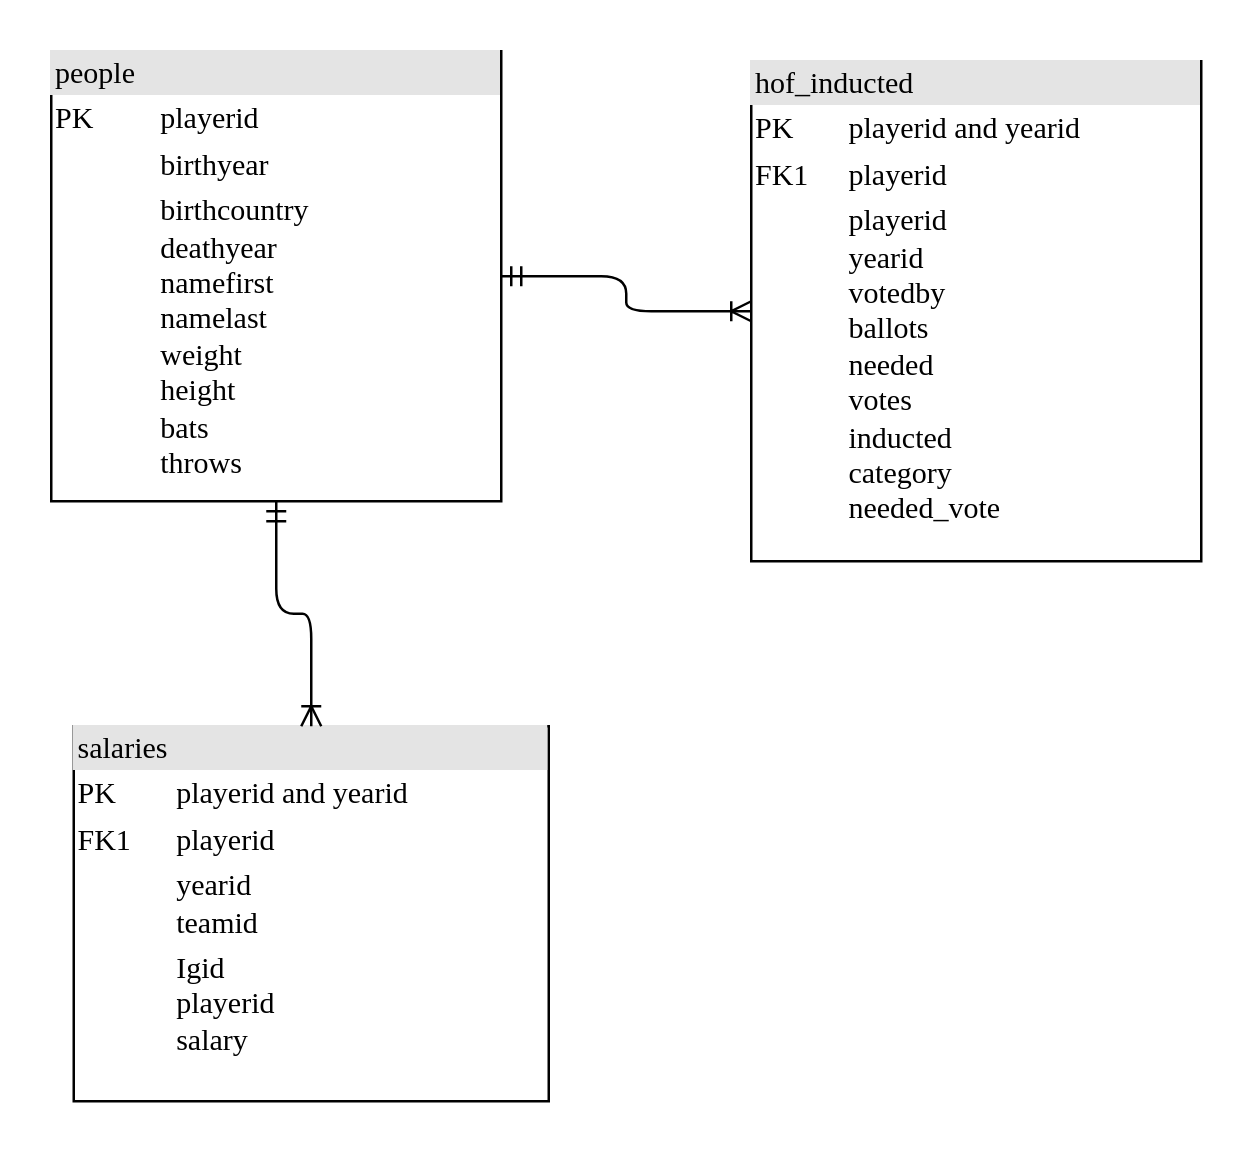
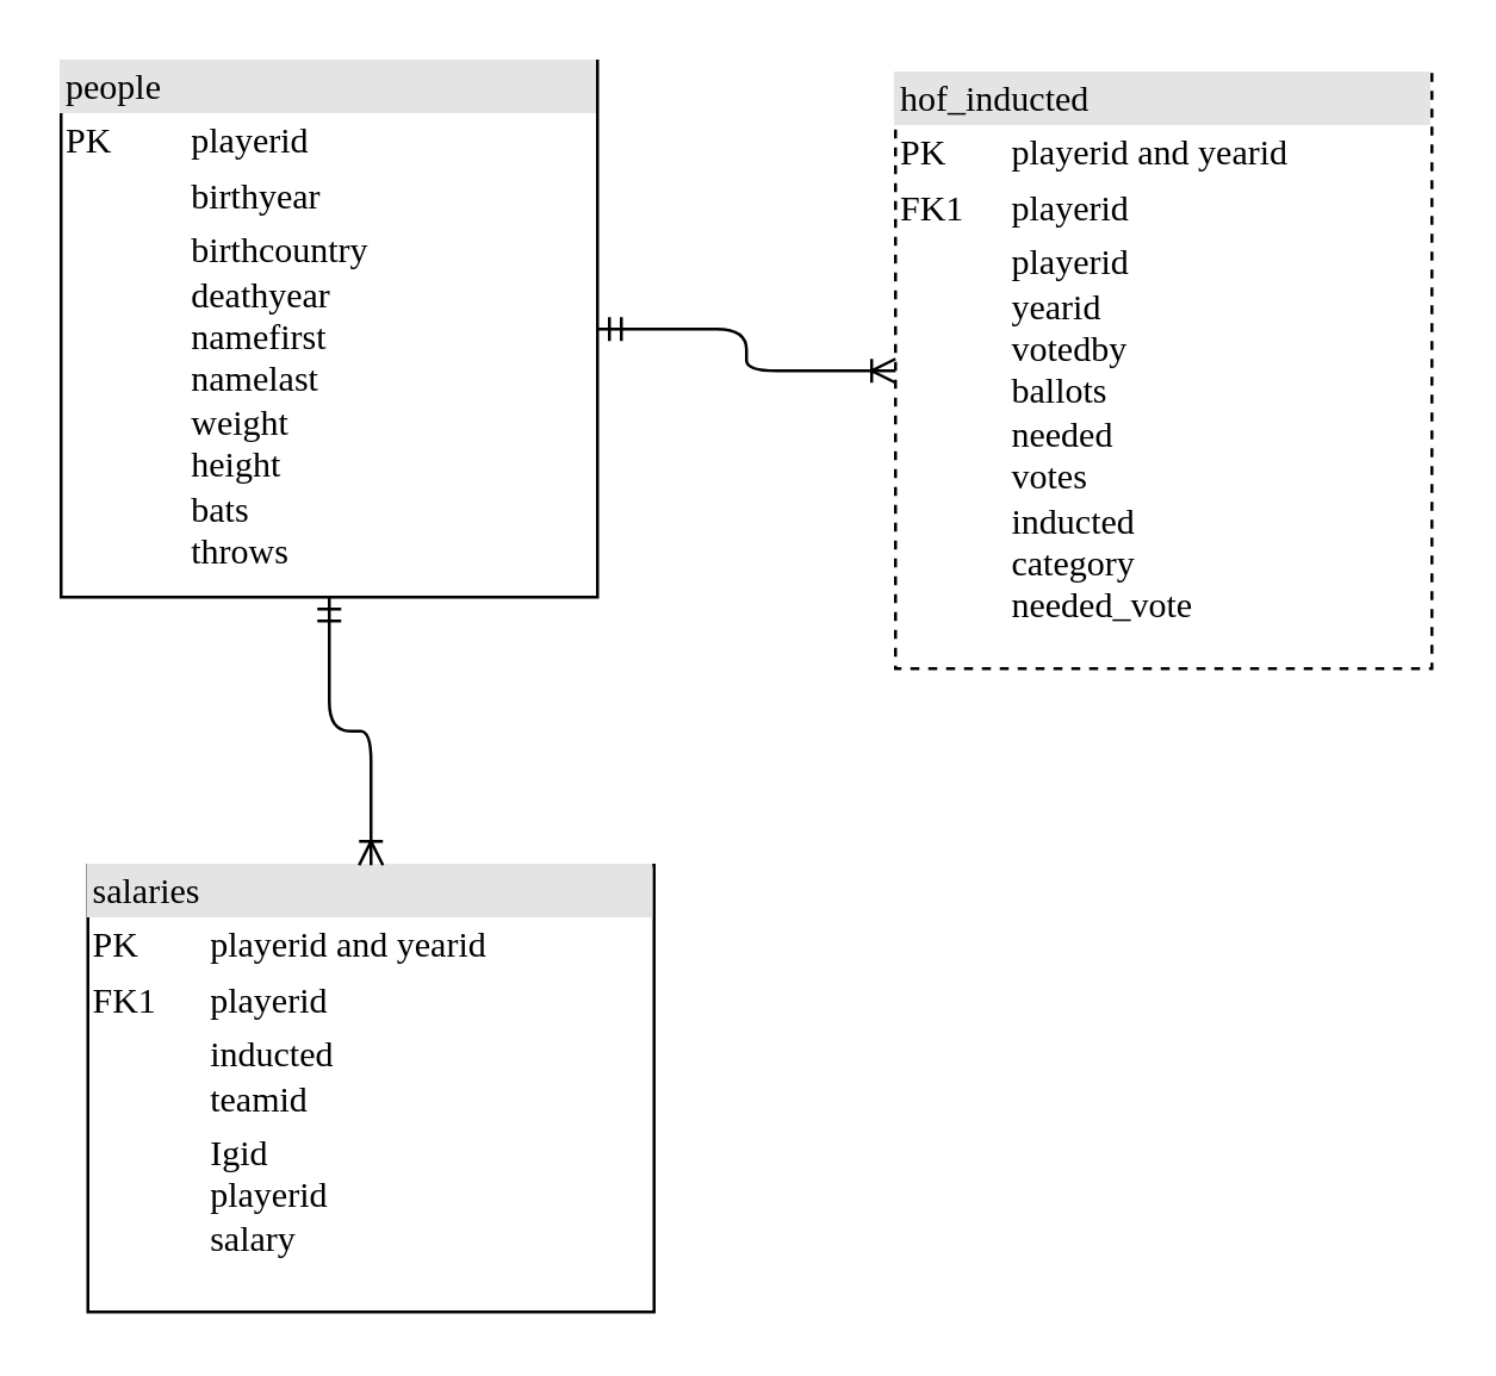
- <mxCell id="5" value="&lt;div style=&quot;box-sizing: border-box ; width: 100% ; background: #e4e4e4 ; padding: 2px&quot;&gt;hof_inducted&lt;/div&gt;&lt;table style=&quot;width: 100% ; font-size: 1em&quot; cellpadding=&quot;2&quot; cellspacing=&quot;0&quot;&gt;&lt;tbody&gt;&lt;tr&gt;&lt;td&gt;PK&lt;/td&gt;&lt;td&gt;playerid and yearid&lt;/td&gt;&lt;/tr&gt;&lt;tr&gt;&lt;td&gt;FK1&lt;/td&gt;&lt;td&gt;playerid&lt;br&gt;&lt;/td&gt;&lt;/tr&gt;&lt;tr&gt;&lt;td&gt;&lt;/td&gt;&lt;td&gt;playerid&lt;br&gt;yearid&lt;br&gt;votedby&lt;br&gt;ballots&lt;br&gt;needed&lt;br&gt;votes&lt;br&gt;inducted&lt;br&gt;category&lt;br&gt;needed_vote&lt;/td&gt;&lt;/tr&gt;&lt;/tbody&gt;&lt;/table&gt;" style="verticalAlign=top;align=left;overflow=fill;html=1;rounded=0;shadow=0;comic=0;labelBackgroundColor=none;strokeColor=#000000;strokeWidth=1;fillColor=#ffffff;fontFamily=Verdana;fontSize=12;fontColor=#000000;" parent="1" vertex="1"><mxGeometry x="300" y="24" width="180" height="200" as="geometry" /></mxCell>
+ <mxCell id="5" value="&lt;div style=&quot;box-sizing: border-box ; width: 100% ; background: #e4e4e4 ; padding: 2px&quot;&gt;hof_inducted&lt;/div&gt;&lt;table style=&quot;width: 100% ; font-size: 1em&quot; cellpadding=&quot;2&quot; cellspacing=&quot;0&quot;&gt;&lt;tbody&gt;&lt;tr&gt;&lt;td&gt;PK&lt;/td&gt;&lt;td&gt;playerid and yearid&lt;/td&gt;&lt;/tr&gt;&lt;tr&gt;&lt;td&gt;FK1&lt;/td&gt;&lt;td&gt;playerid&lt;br&gt;&lt;/td&gt;&lt;/tr&gt;&lt;tr&gt;&lt;td&gt;&lt;/td&gt;&lt;td&gt;playerid&lt;br&gt;yearid&lt;br&gt;votedby&lt;br&gt;ballots&lt;br&gt;needed&lt;br&gt;votes&lt;br&gt;inducted&lt;br&gt;category&lt;br&gt;needed_vote&lt;/td&gt;&lt;/tr&gt;&lt;/tbody&gt;&lt;/table&gt;" style="verticalAlign=top;align=left;overflow=fill;html=1;rounded=0;shadow=0;comic=0;labelBackgroundColor=none;strokeColor=#000000;strokeWidth=1;fillColor=#ffffff;fontFamily=Verdana;fontSize=12;fontColor=#000000;dashed=1;" parent="1" vertex="1"><mxGeometry x="300" y="24" width="180" height="200" as="geometry" /></mxCell>
- <mxCell id="3" value="&lt;div style=&quot;box-sizing: border-box ; width: 100% ; background: #e4e4e4 ; padding: 2px&quot;&gt;salaries&lt;/div&gt;&lt;table style=&quot;width: 100% ; font-size: 1em&quot; cellpadding=&quot;2&quot; cellspacing=&quot;0&quot;&gt;&lt;tbody&gt;&lt;tr&gt;&lt;td&gt;PK&lt;/td&gt;&lt;td&gt;playerid and yearid&lt;/td&gt;&lt;/tr&gt;&lt;tr&gt;&lt;td&gt;FK1&lt;/td&gt;&lt;td&gt;playerid&lt;/td&gt;&lt;/tr&gt;&lt;tr&gt;&lt;td&gt;&lt;/td&gt;&lt;td&gt;yearid&lt;br&gt;teamid&lt;/td&gt;&lt;/tr&gt;&lt;tr&gt;&lt;td&gt;&lt;br&gt;&lt;/td&gt;&lt;td&gt;Igid&lt;br&gt;playerid&lt;br&gt;salary&lt;br&gt;&lt;br&gt;&lt;/td&gt;&lt;/tr&gt;&lt;/tbody&gt;&lt;/table&gt;" style="verticalAlign=top;align=left;overflow=fill;html=1;rounded=0;shadow=0;comic=0;labelBackgroundColor=none;strokeColor=#000000;strokeWidth=1;fillColor=#ffffff;fontFamily=Verdana;fontSize=12;fontColor=#000000;" parent="1" vertex="1"><mxGeometry x="29" y="290" width="190" height="150" as="geometry" /></mxCell>
+ <mxCell id="3" value="&lt;div style=&quot;box-sizing: border-box ; width: 100% ; background: #e4e4e4 ; padding: 2px&quot;&gt;salaries&lt;/div&gt;&lt;table style=&quot;width: 100% ; font-size: 1em&quot; cellpadding=&quot;2&quot; cellspacing=&quot;0&quot;&gt;&lt;tbody&gt;&lt;tr&gt;&lt;td&gt;PK&lt;/td&gt;&lt;td&gt;playerid and yearid&lt;/td&gt;&lt;/tr&gt;&lt;tr&gt;&lt;td&gt;FK1&lt;/td&gt;&lt;td&gt;playerid&lt;/td&gt;&lt;/tr&gt;&lt;tr&gt;&lt;td&gt;&lt;/td&gt;&lt;td&gt;inducted&lt;br&gt;teamid&lt;/td&gt;&lt;/tr&gt;&lt;tr&gt;&lt;td&gt;&lt;br&gt;&lt;/td&gt;&lt;td&gt;Igid&lt;br&gt;playerid&lt;br&gt;salary&lt;br&gt;&lt;br&gt;&lt;/td&gt;&lt;/tr&gt;&lt;/tbody&gt;&lt;/table&gt;" style="verticalAlign=top;align=left;overflow=fill;html=1;rounded=0;shadow=0;comic=0;labelBackgroundColor=none;strokeColor=#000000;strokeWidth=1;fillColor=#ffffff;fontFamily=Verdana;fontSize=12;fontColor=#000000;" parent="1" vertex="1"><mxGeometry x="29" y="290" width="190" height="150" as="geometry" /></mxCell>
